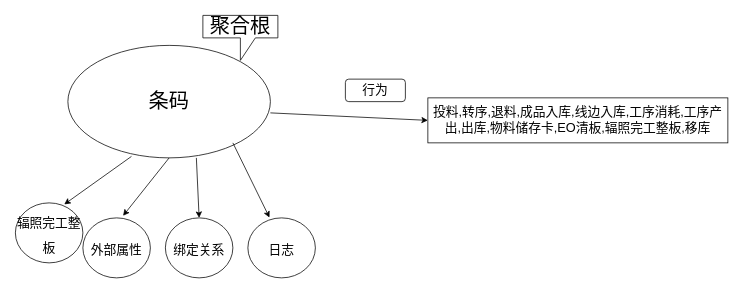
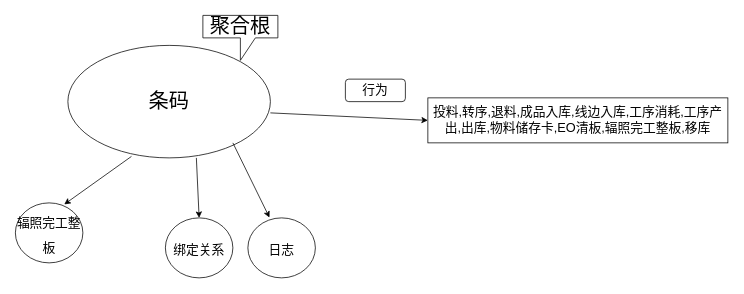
- <mxCell id="6" value="" style="endArrow=classic;html=1;rounded=0;fontSize=27;exitX=0.5;exitY=1;exitDx=0;exitDy=0;entryX=0.596;entryY=-0.035;entryDx=0;entryDy=0;entryPerimeter=0;" parent="1" source="2" target="8" edge="1"><mxGeometry width="50" height="50" relative="1" as="geometry"><mxPoint x="222.66" y="210" as="sourcePoint" /><mxPoint x="220" y="290" as="targetPoint" /></mxGeometry></mxCell>
- <mxCell id="8" value="&lt;span style=&quot;font-size: 17px&quot;&gt;外部属性&lt;/span&gt;" style="ellipse;whiteSpace=wrap;html=1;fontSize=27;" parent="1" vertex="1"><mxGeometry x="110" y="290" width="90" height="80" as="geometry" /></mxCell>
